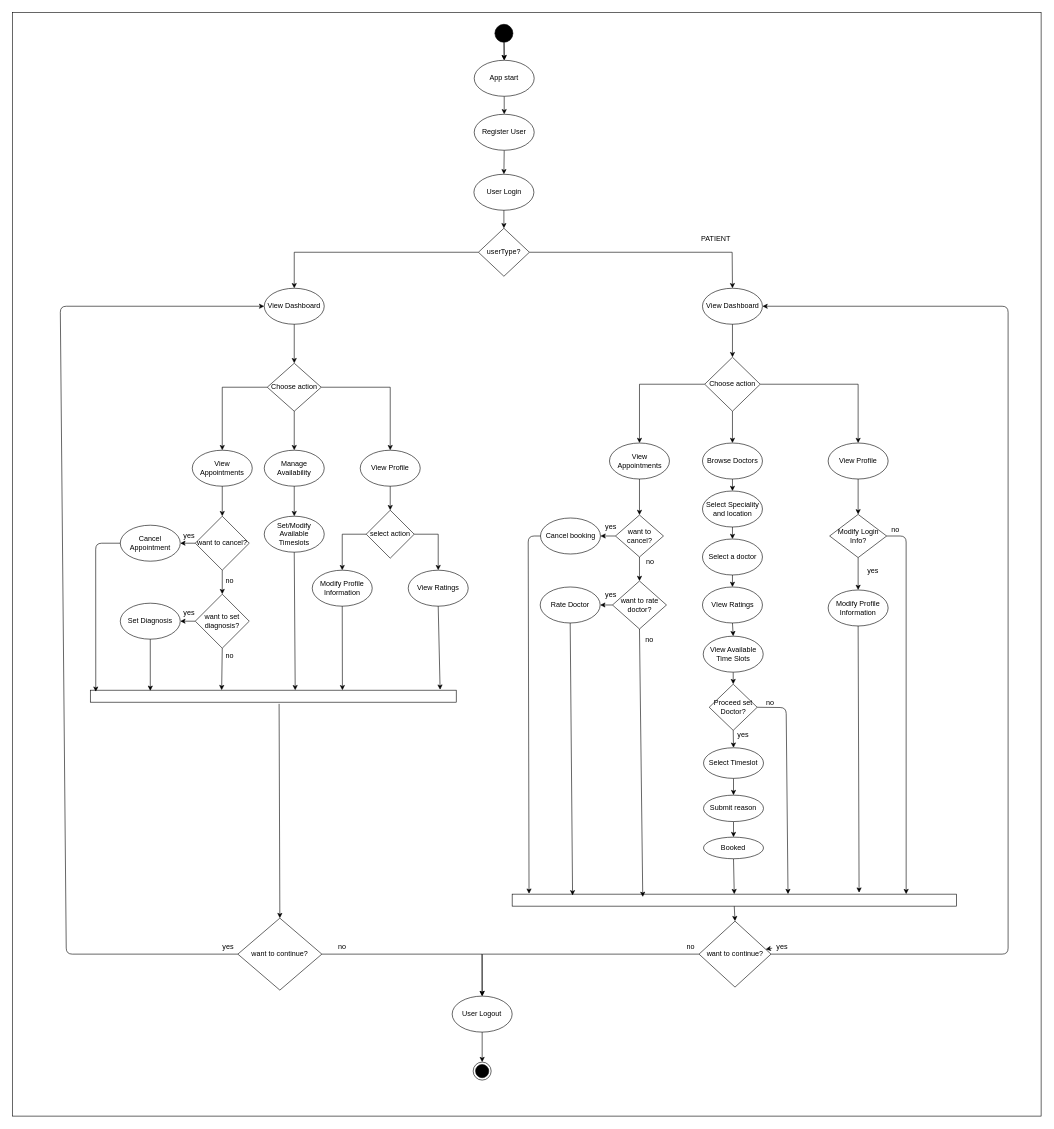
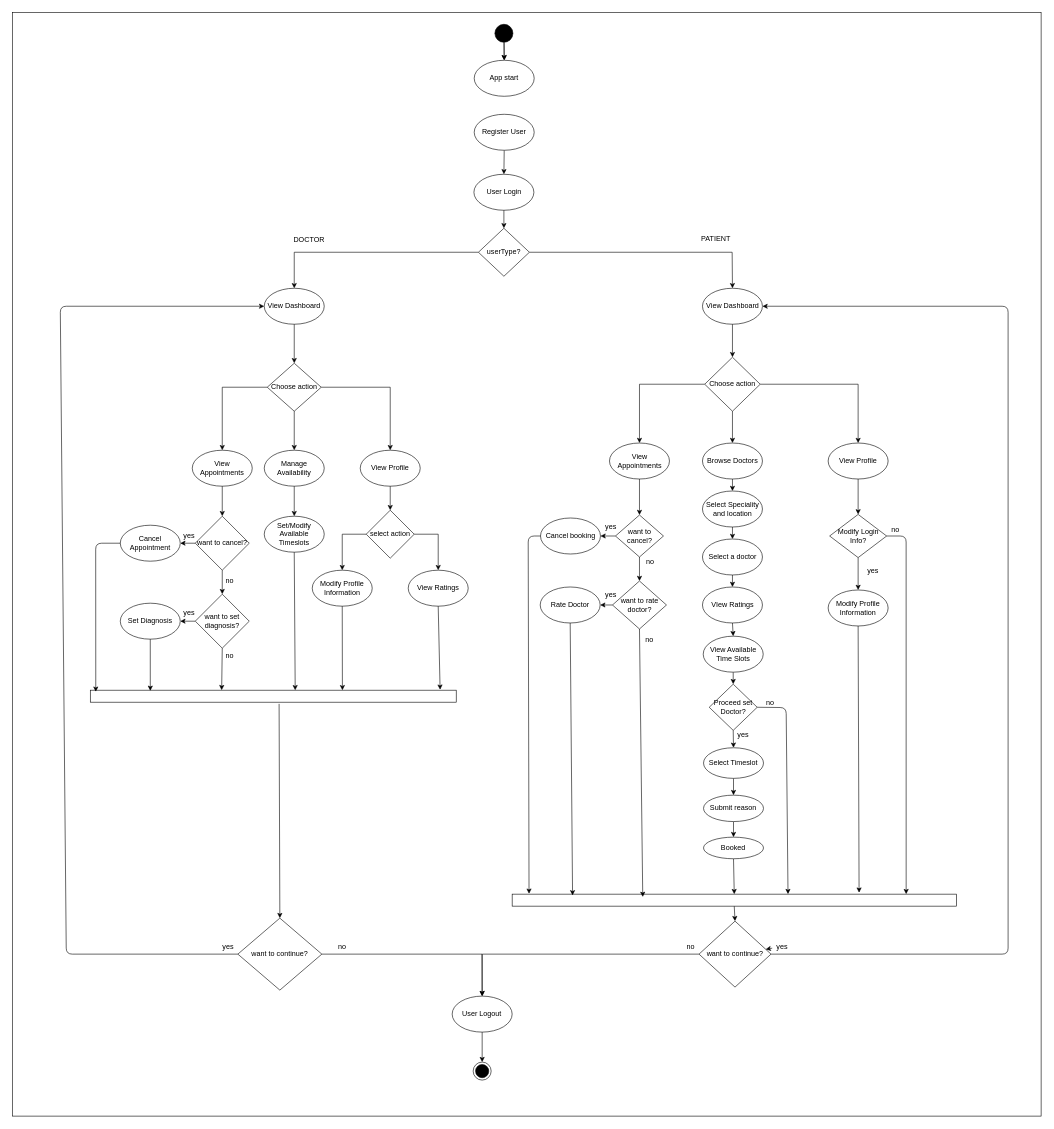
- <mxCell id="4" style="edgeStyle=none;html=1;exitX=0.5;exitY=1;exitDx=0;exitDy=0;entryX=0.5;entryY=0;entryDx=0;entryDy=0;" edge="1" parent="1" source="5" target="75"><mxGeometry relative="1" as="geometry" /></mxCell>
+ <mxCell id="10" value="DOCTOR" style="text;html=1;align=center;verticalAlign=middle;whiteSpace=wrap;rounded=0;" vertex="1" parent="1"><mxGeometry x="490" y="390" width="50" height="20" as="geometry" /></mxCell>
